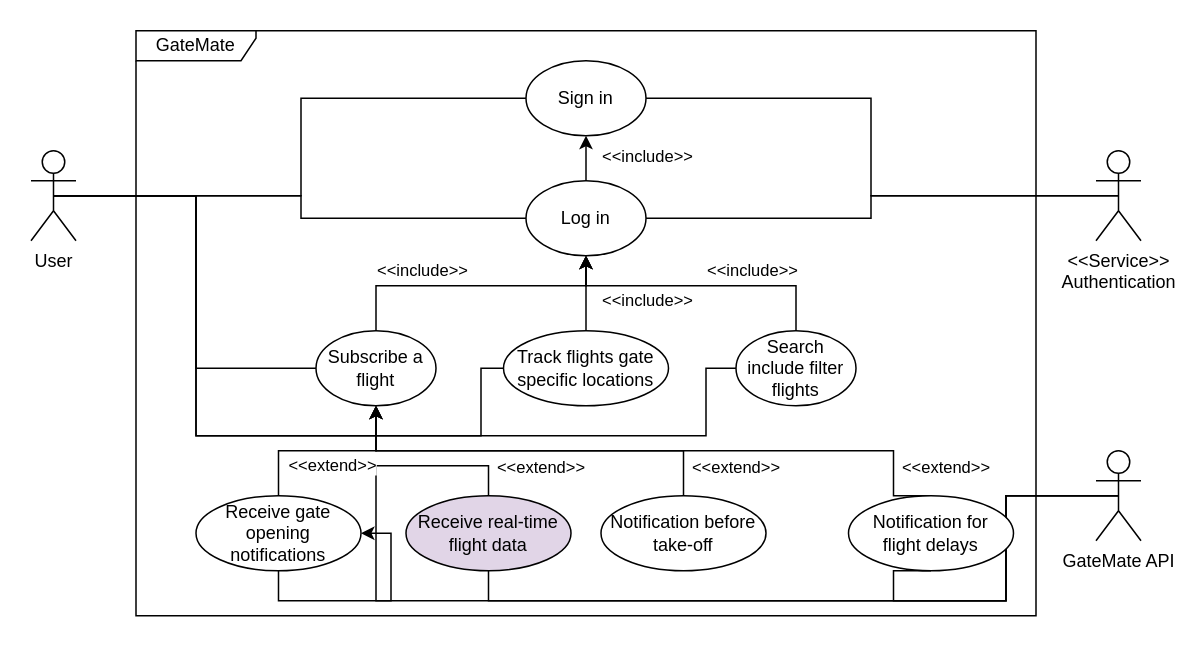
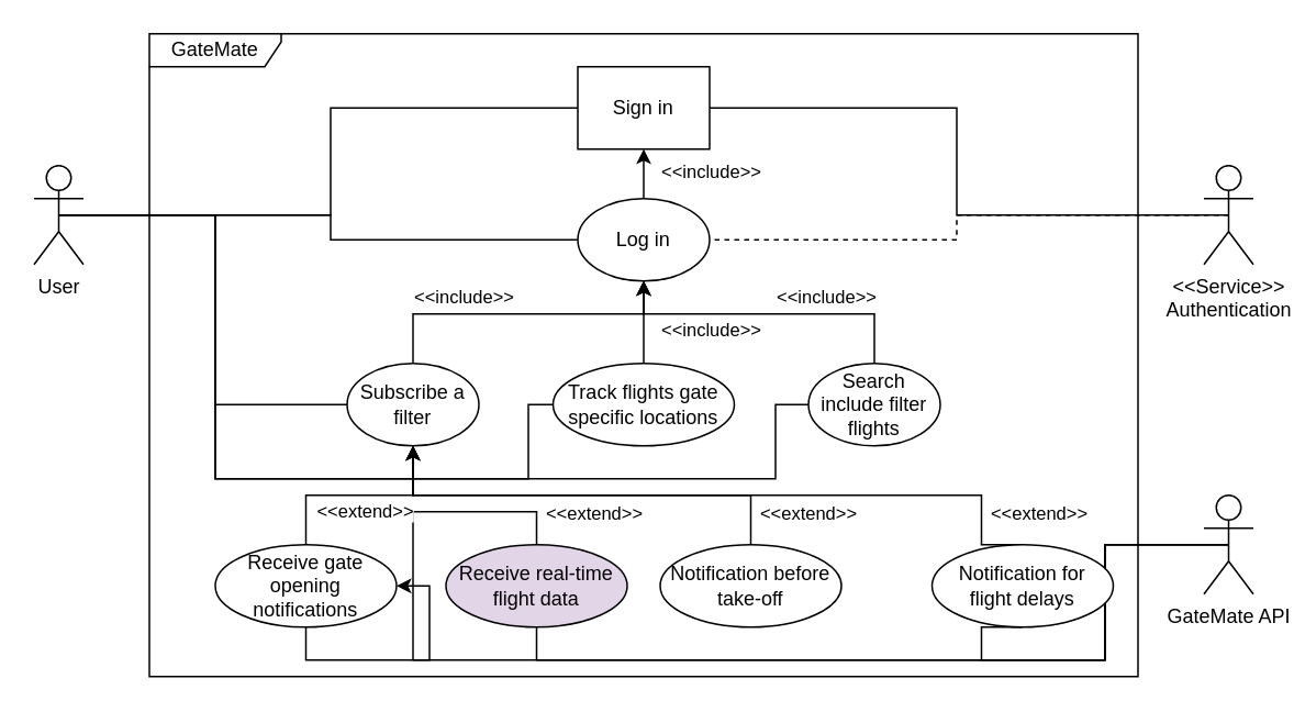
- <mxCell id="15" value="Sign in" style="ellipse;whiteSpace=wrap;html=1;" vertex="1" parent="1"><mxGeometry x="350" y="40" width="80" height="50" as="geometry" /></mxCell>
+ <mxCell id="15" value="Sign in" style="whiteSpace=wrap;html=1;rounded=0;" vertex="1" parent="1"><mxGeometry x="350" y="40" width="80" height="50" as="geometry" /></mxCell>
- <mxCell id="9" style="edgeStyle=orthogonalEdgeStyle;rounded=0;orthogonalLoop=1;jettySize=auto;html=1;exitX=0.5;exitY=0.5;exitDx=0;exitDy=0;exitPerimeter=0;entryX=1;entryY=0.5;entryDx=0;entryDy=0;endArrow=none;endFill=0;" edge="1" parent="1" source="11" target="14"><mxGeometry relative="1" as="geometry" /></mxCell>
+ <mxCell id="9" style="edgeStyle=orthogonalEdgeStyle;rounded=0;orthogonalLoop=1;jettySize=auto;html=1;exitX=0.5;exitY=0.5;exitDx=0;exitDy=0;exitPerimeter=0;entryX=1;entryY=0.5;entryDx=0;entryDy=0;endArrow=none;endFill=0;dashed=1;" edge="1" parent="1" source="11" target="14"><mxGeometry relative="1" as="geometry" /></mxCell>
- <mxCell id="19" value="Subscribe a flight" style="ellipse;whiteSpace=wrap;html=1;" vertex="1" parent="1"><mxGeometry x="210" y="220" width="80" height="50" as="geometry" /></mxCell>
+ <mxCell id="19" value="Subscribe a filter" style="ellipse;whiteSpace=wrap;html=1;" vertex="1" parent="1"><mxGeometry x="210" y="220" width="80" height="50" as="geometry" /></mxCell>
